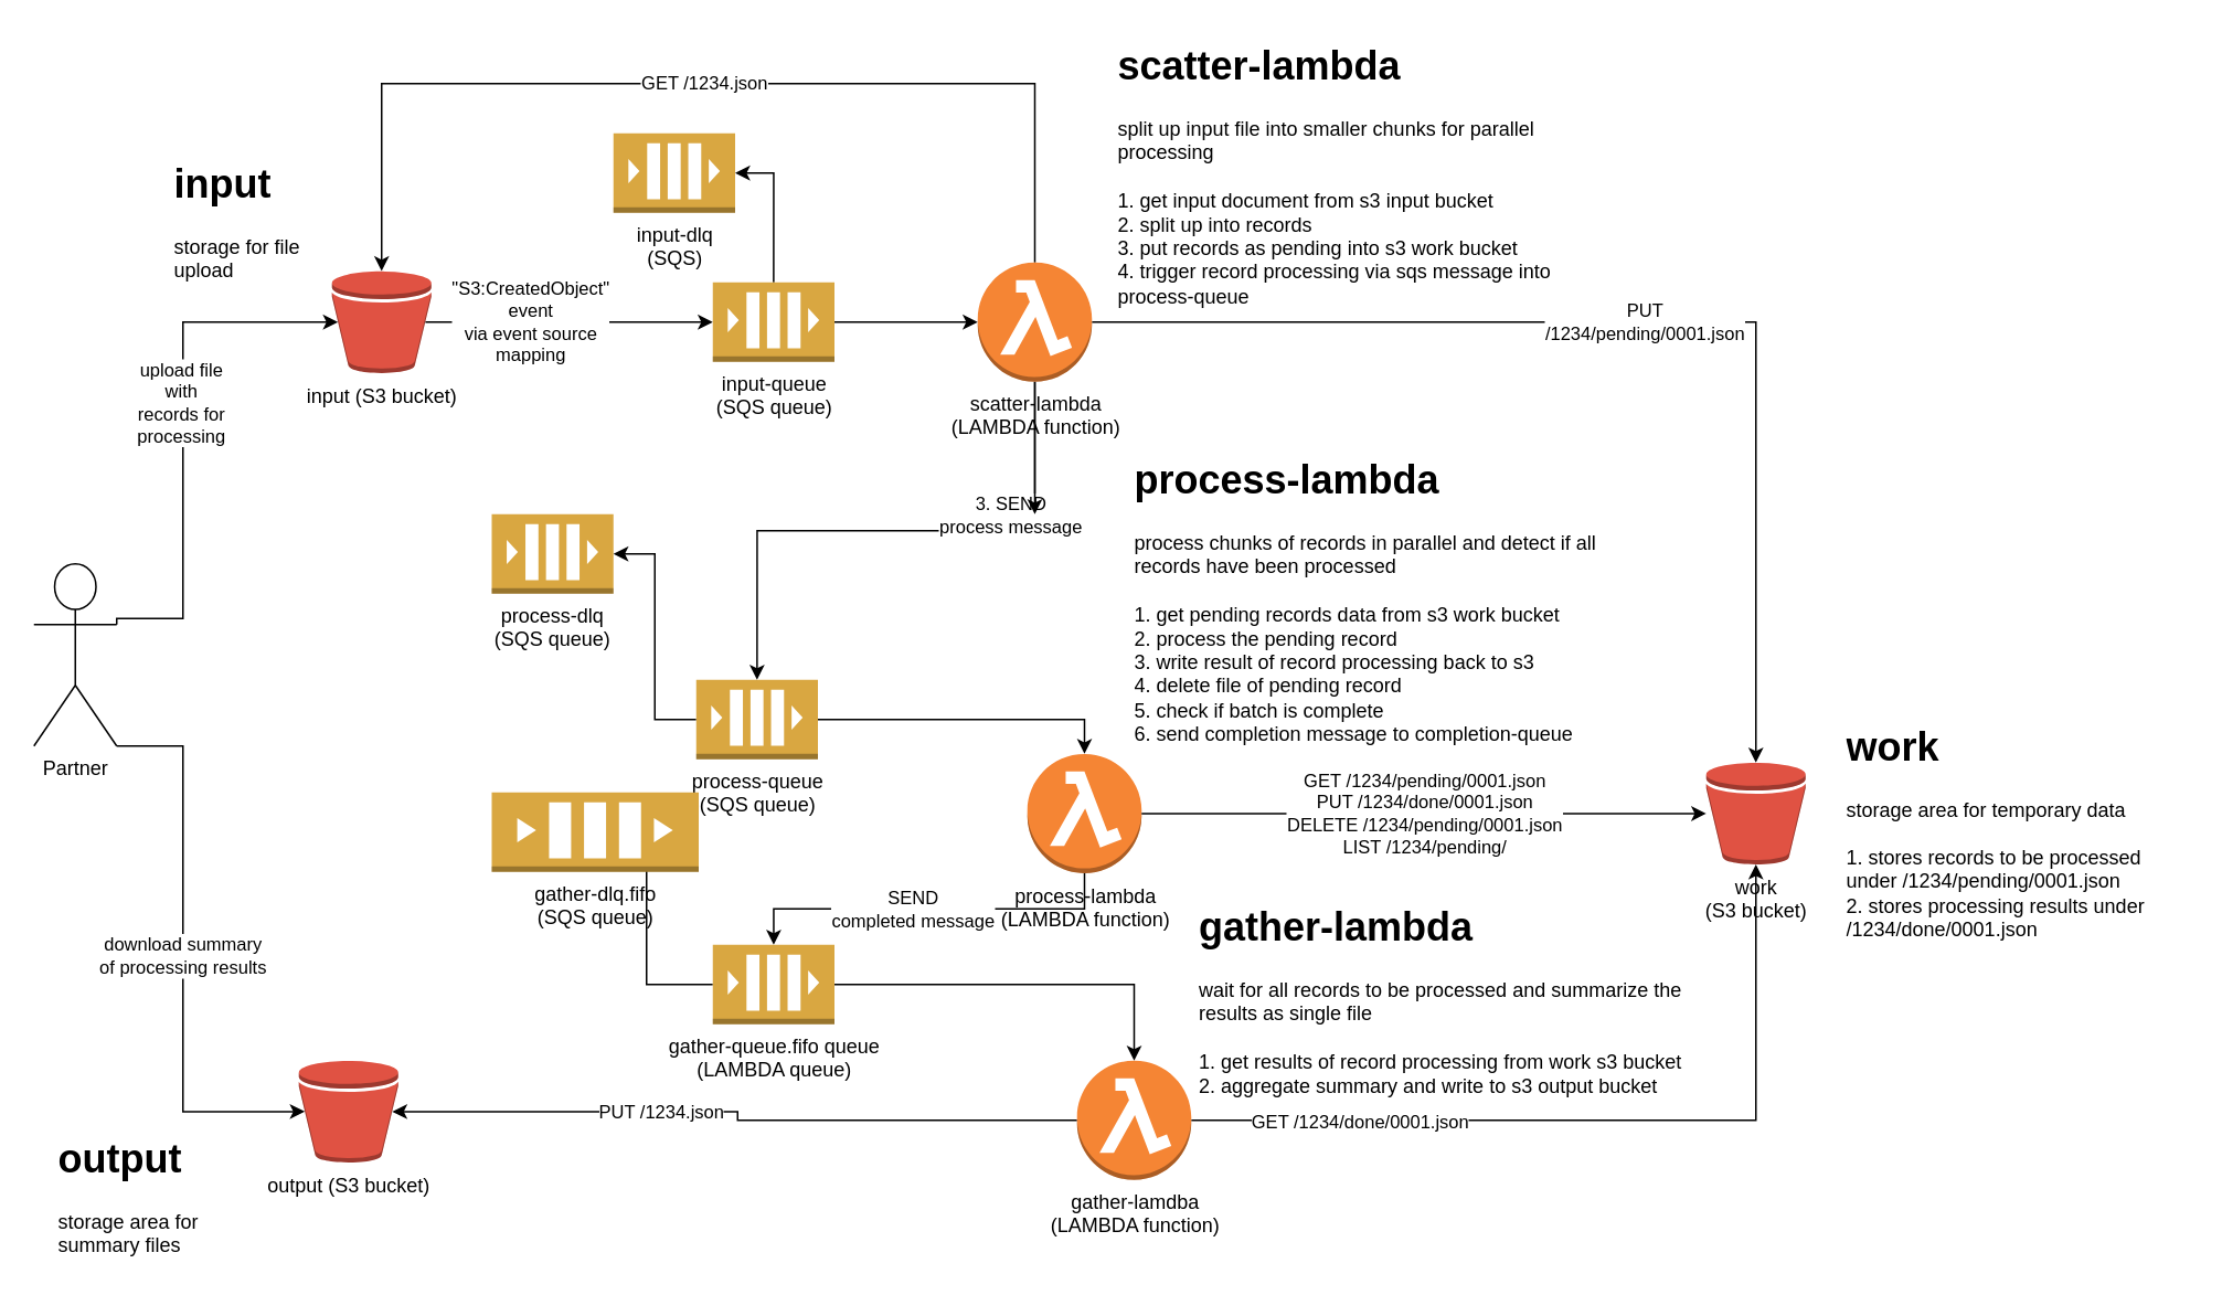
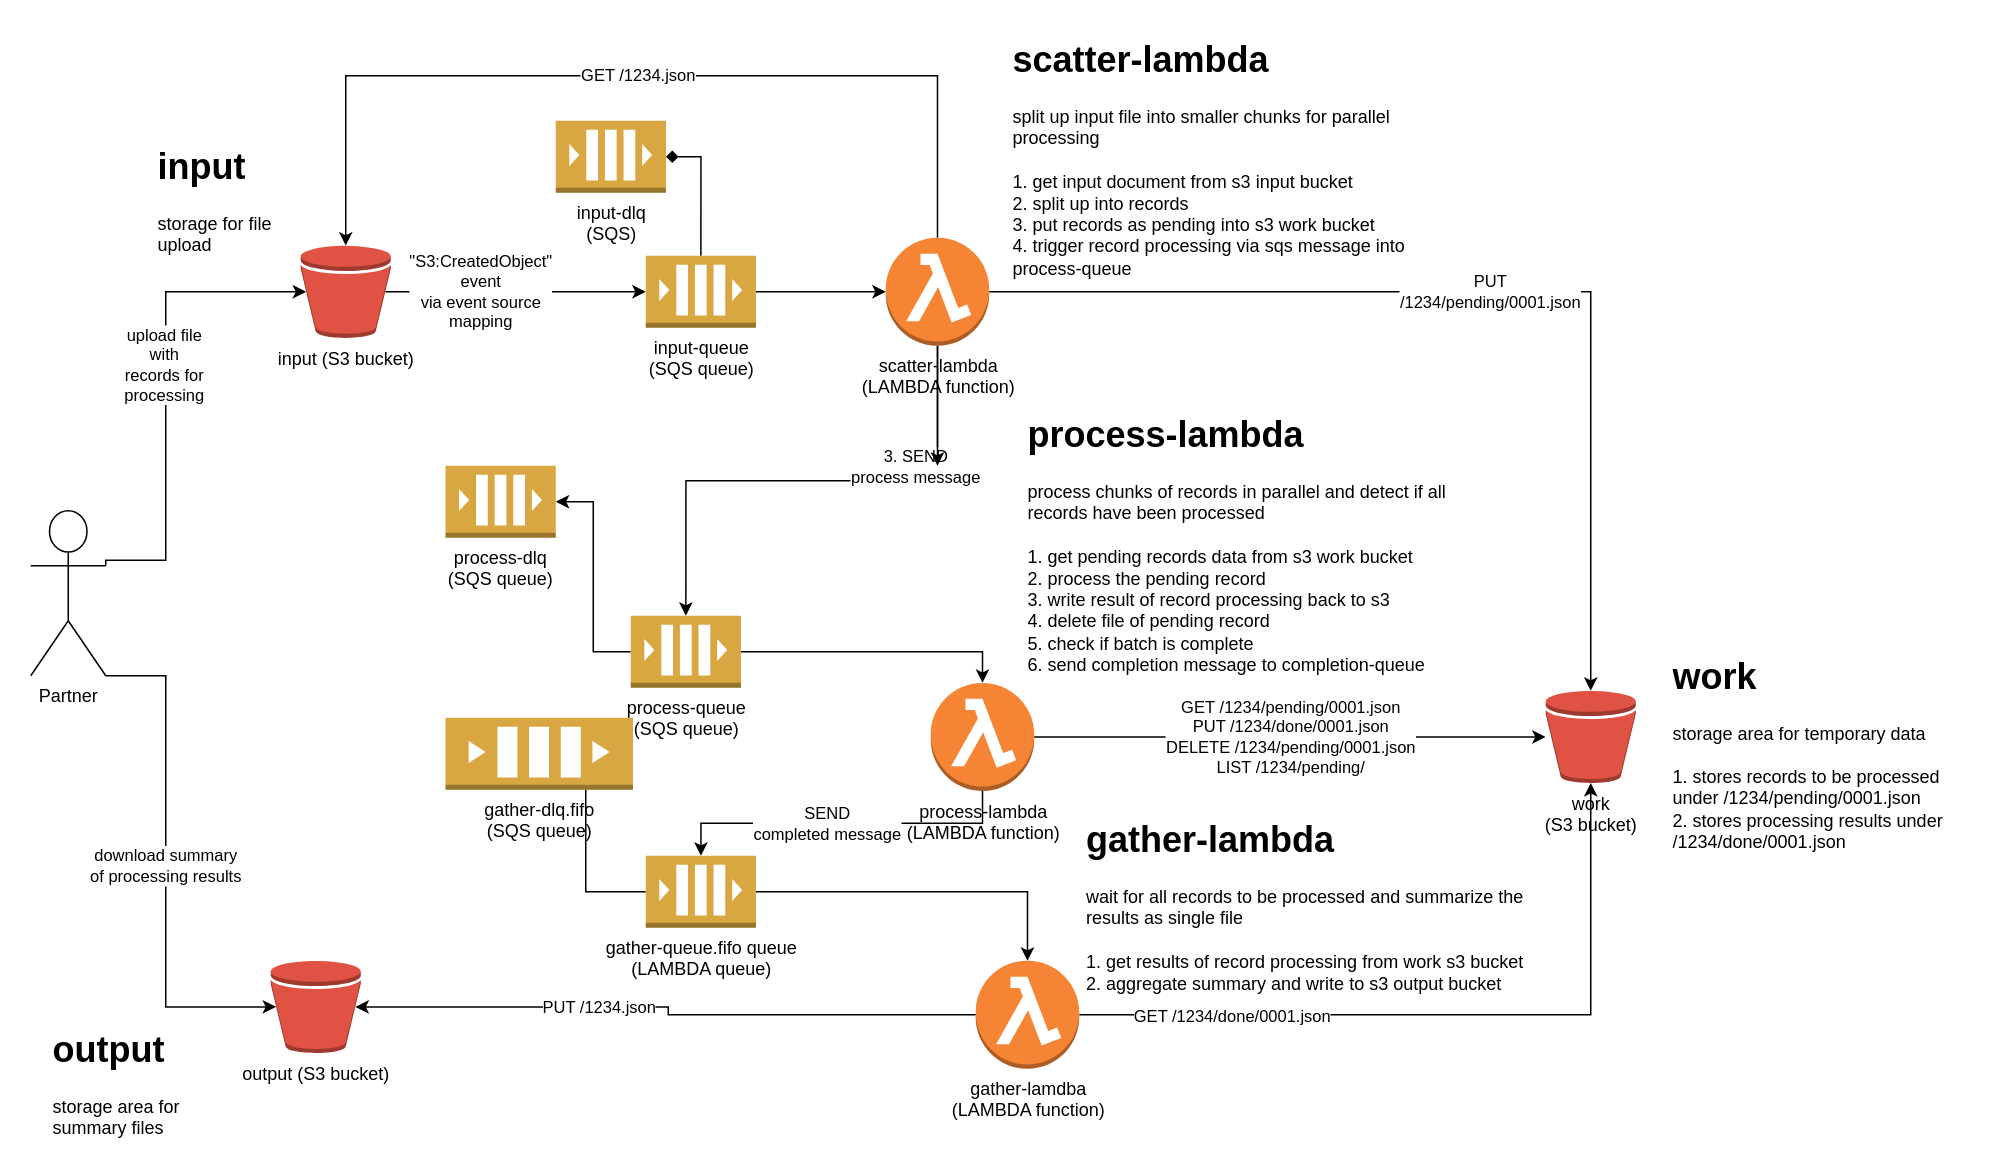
- <mxCell id="5" style="edgeStyle=orthogonalEdgeStyle;rounded=0;orthogonalLoop=1;jettySize=auto;html=1;exitX=0.5;exitY=0;exitDx=0;exitDy=0;exitPerimeter=0;entryX=1;entryY=0.5;entryDx=0;entryDy=0;entryPerimeter=0;" parent="1" source="6" target="33" edge="1"><mxGeometry relative="1" as="geometry" /></mxCell>
+ <mxCell id="5" style="edgeStyle=orthogonalEdgeStyle;rounded=0;orthogonalLoop=1;jettySize=auto;html=1;exitX=0.5;exitY=0;exitDx=0;exitDy=0;exitPerimeter=0;entryX=1;entryY=0.5;entryDx=0;entryDy=0;entryPerimeter=0;endArrow=diamond;" parent="1" source="6" target="33" edge="1"><mxGeometry relative="1" as="geometry" /></mxCell>
